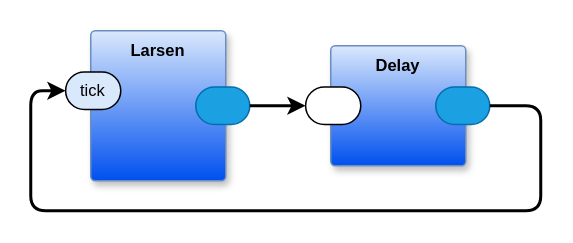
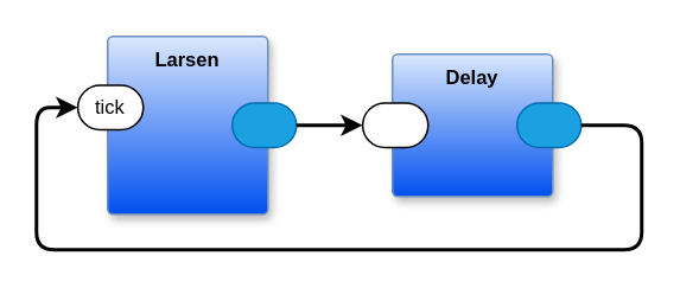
- <mxCell id="6" value="tick" style="rounded=1;whiteSpace=wrap;html=1;sketch=0;points=[[0,0.5,0,0,0],[1,0.5,0,0,0]];arcSize=50;fontFamily=Helvetica;fontSize=11;fontColor=default;fillColor=#dae8fc;" parent="5" vertex="1"><mxGeometry x="-16.75" y="27.5" width="36.75" height="25" as="geometry" /></mxCell>
+ <mxCell id="6" value="tick" style="rounded=1;whiteSpace=wrap;html=1;sketch=0;points=[[0,0.5,0,0,0],[1,0.5,0,0,0]];arcSize=50;fontFamily=Helvetica;fontSize=11;fontColor=default;" parent="5" vertex="1"><mxGeometry x="-16.75" y="27.5" width="36.75" height="25" as="geometry" /></mxCell>
